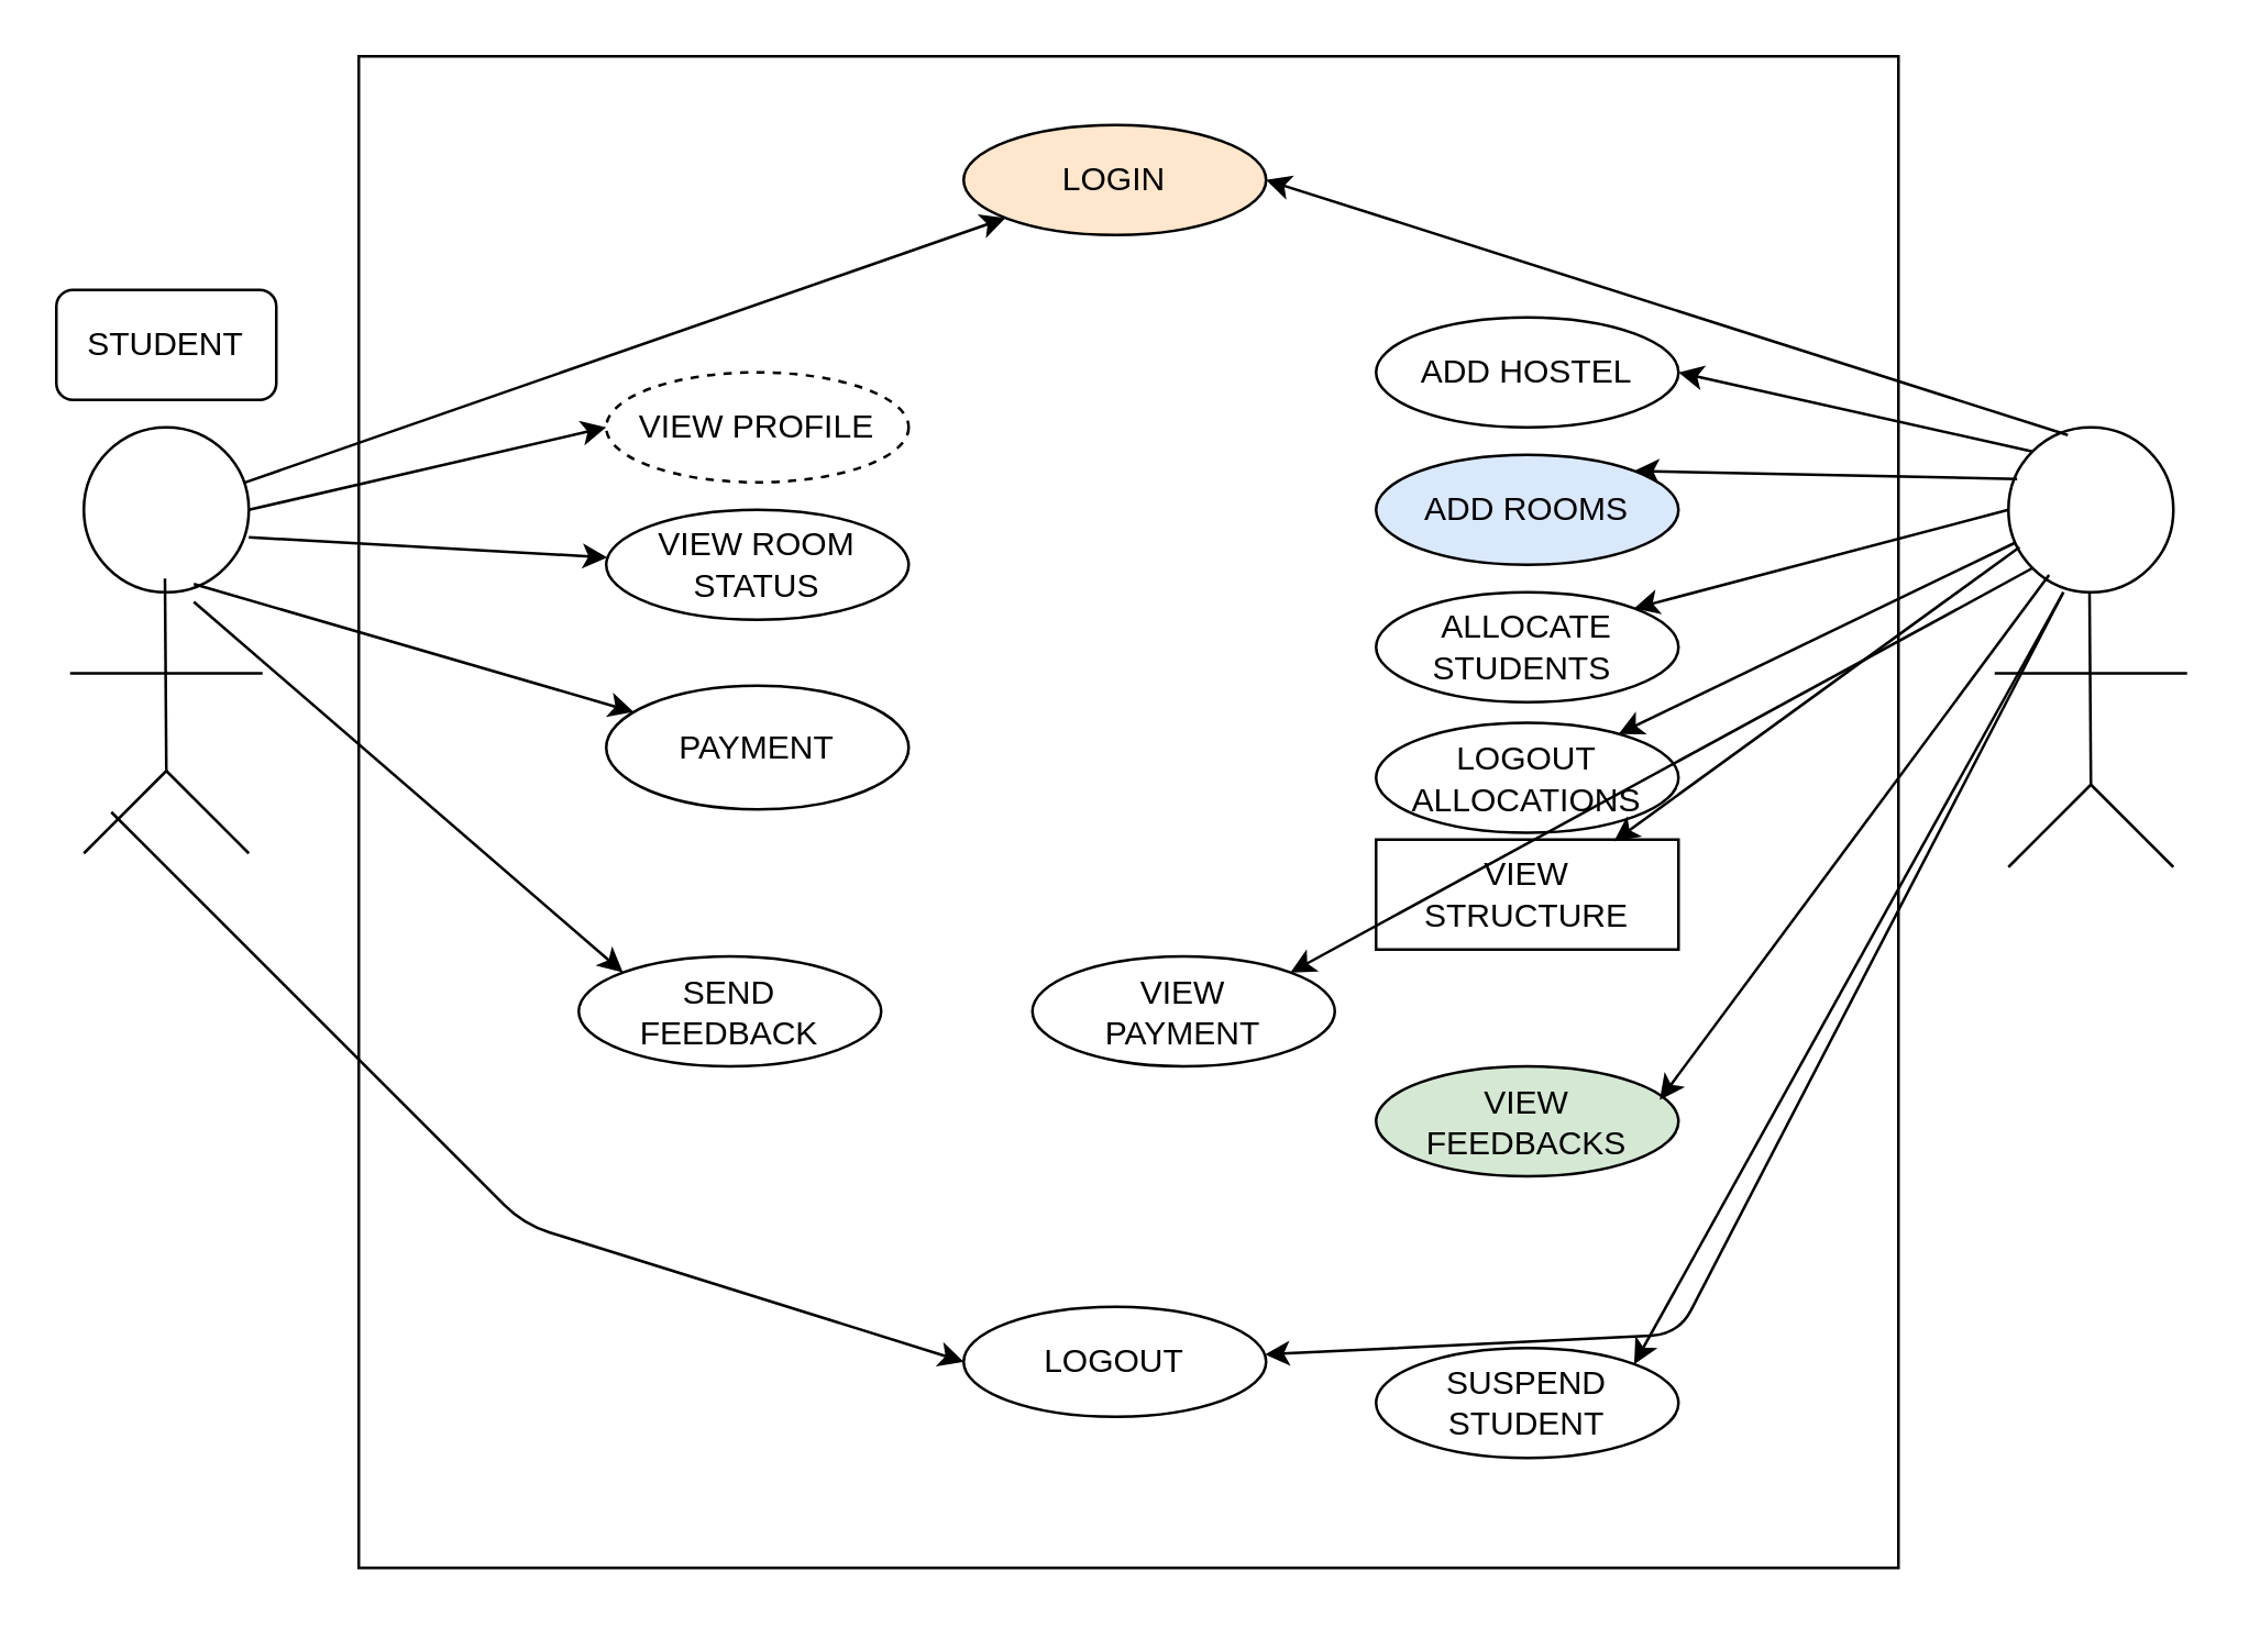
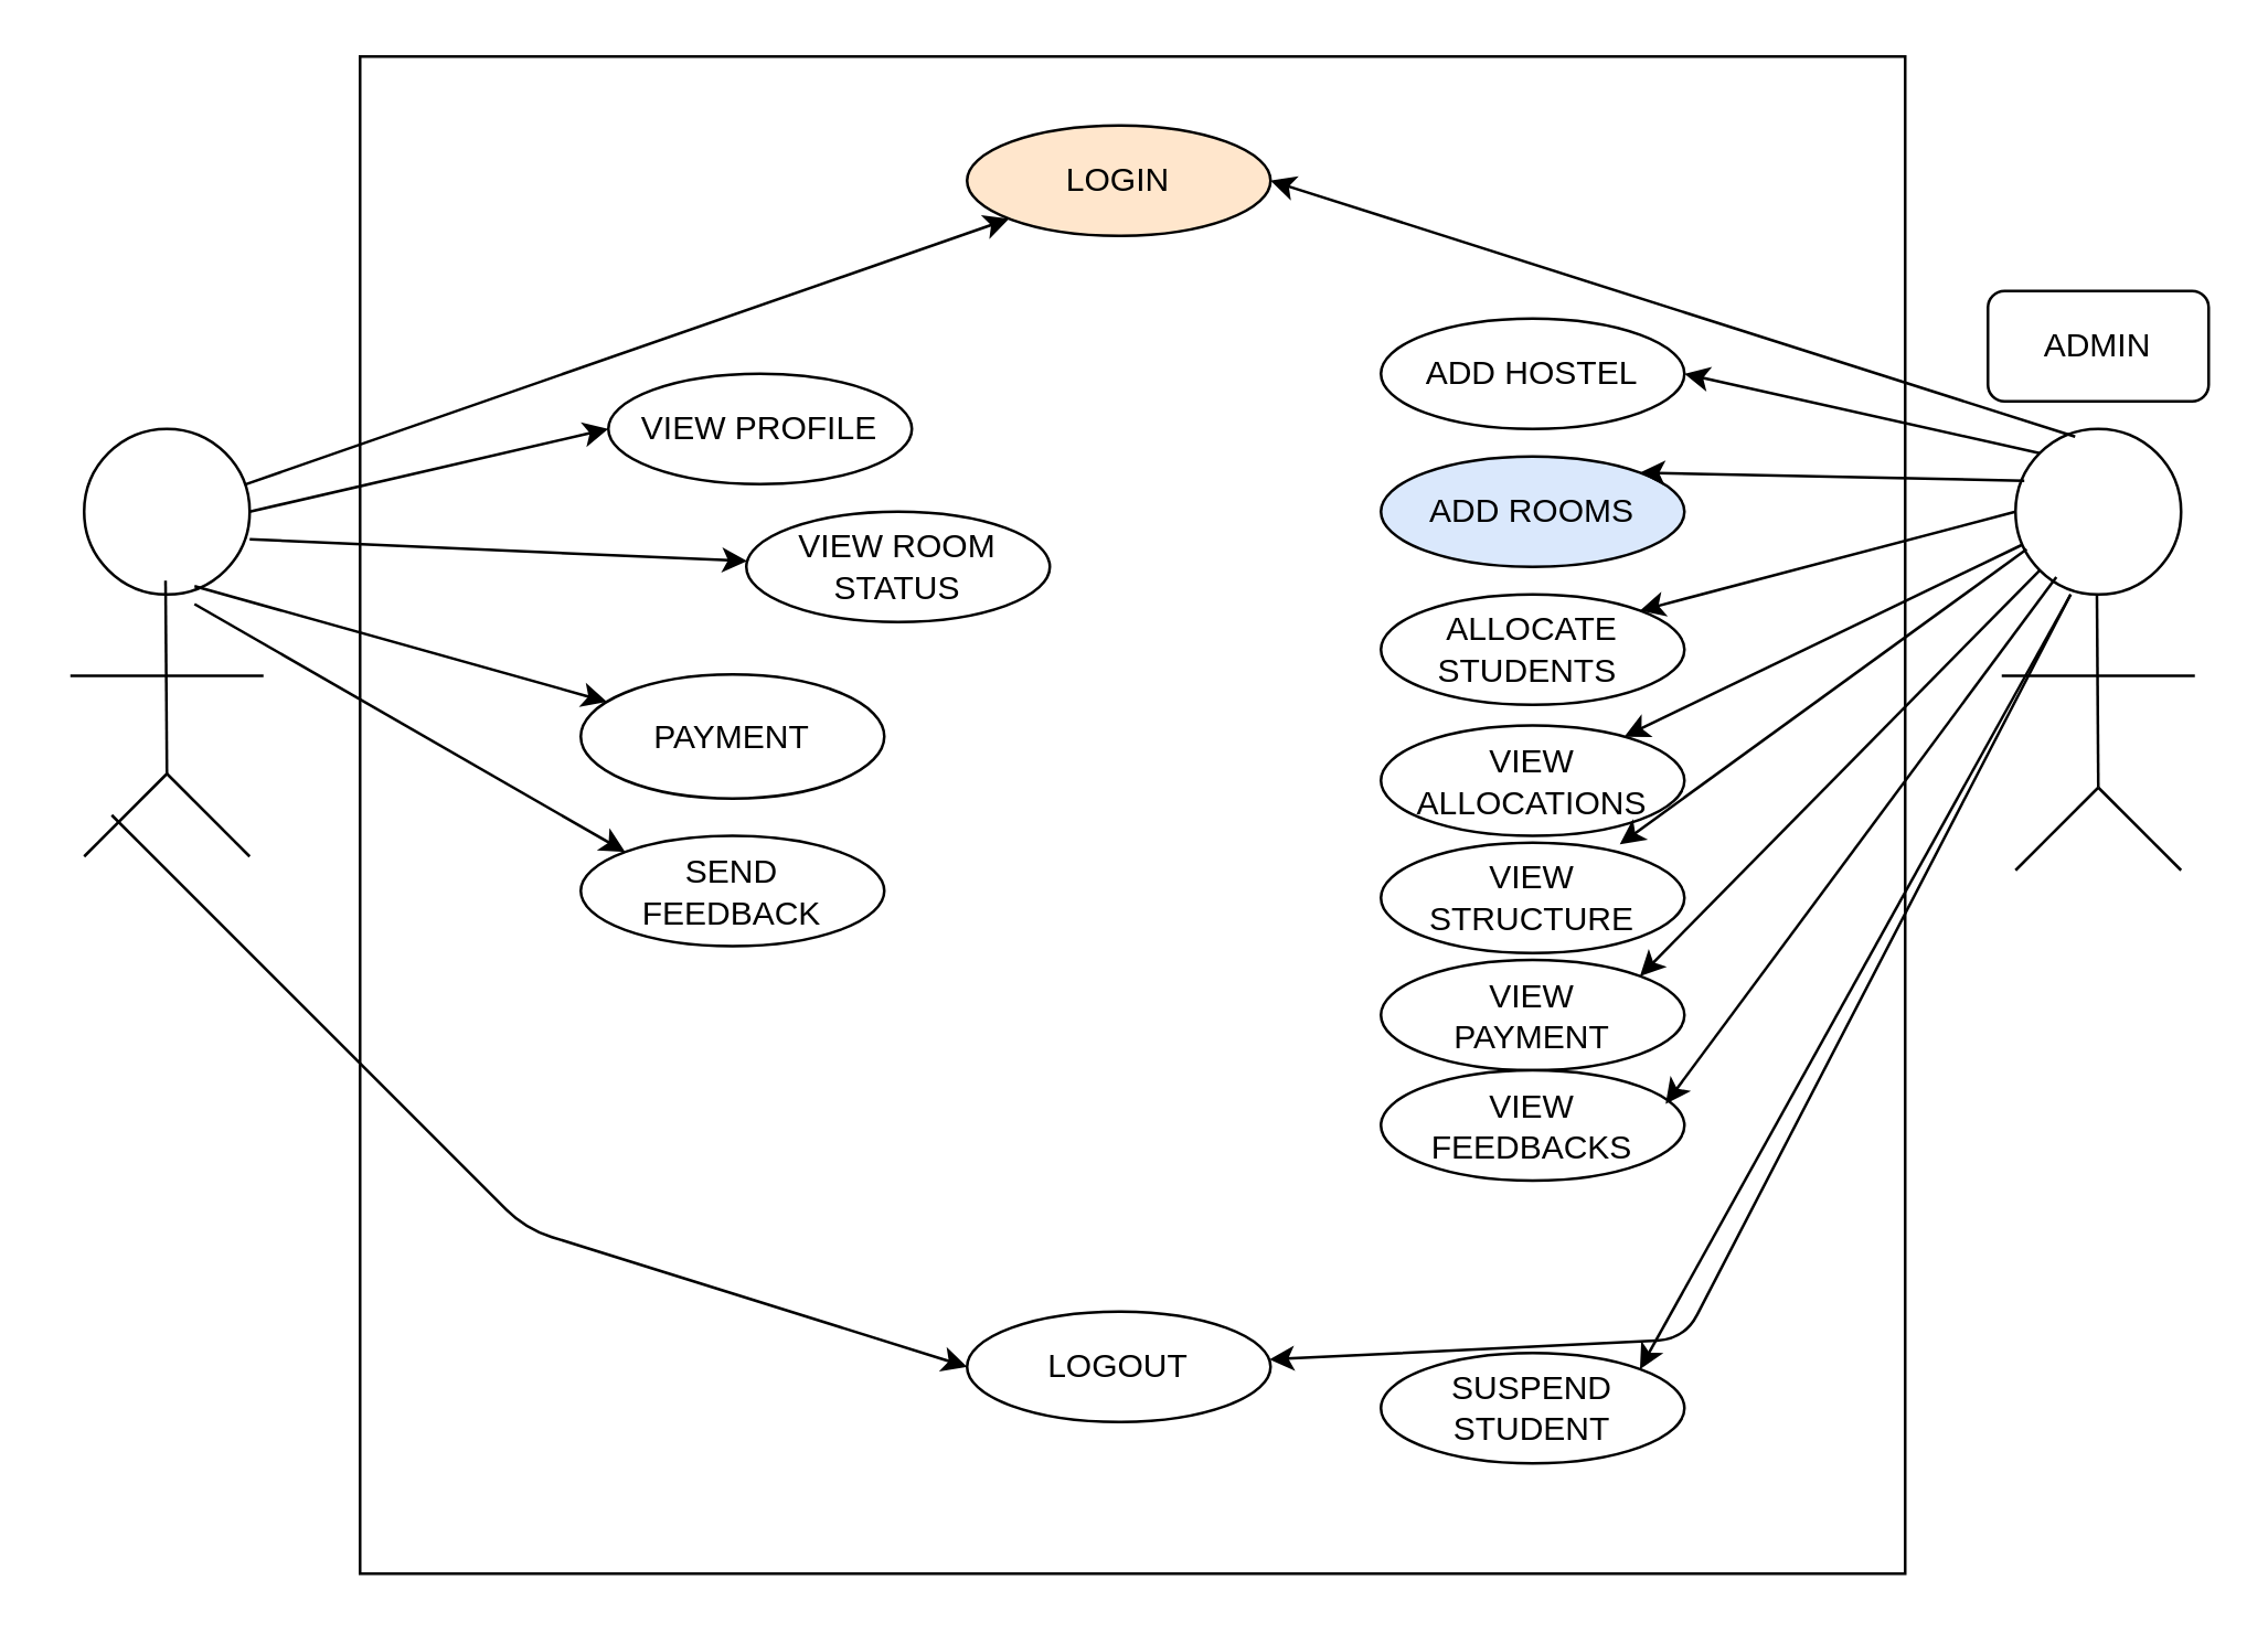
- <mxCell id="39" value="STUDENT" style="rounded=1;whiteSpace=wrap;html=1;" parent="1" vertex="1"><mxGeometry x="20" y="105" width="80" height="40" as="geometry" /></mxCell>
+ <mxCell id="40" value="ADMIN" style="rounded=1;whiteSpace=wrap;html=1;" parent="1" vertex="1"><mxGeometry x="720" y="105" width="80" height="40" as="geometry" /></mxCell>
- <mxCell id="14" value="VIEW PROFILE" style="ellipse;whiteSpace=wrap;html=1;dashed=1;" parent="1" vertex="1"><mxGeometry x="220" y="135" width="110" height="40" as="geometry" /></mxCell>
+ <mxCell id="14" value="VIEW PROFILE" style="ellipse;whiteSpace=wrap;html=1;" parent="1" vertex="1"><mxGeometry x="220" y="135" width="110" height="40" as="geometry" /></mxCell>
- <mxCell id="15" value="VIEW ROOM STATUS" style="ellipse;whiteSpace=wrap;html=1;" parent="1" vertex="1"><mxGeometry x="220" y="185" width="110" height="40" as="geometry" /></mxCell>
+ <mxCell id="15" value="VIEW ROOM STATUS" style="ellipse;whiteSpace=wrap;html=1;" parent="1" vertex="1"><mxGeometry x="270" y="185" width="110" height="40" as="geometry" /></mxCell>
- <mxCell id="17" value="PAYMENT" style="ellipse;whiteSpace=wrap;html=1;" parent="1" vertex="1"><mxGeometry x="220" y="249" width="110" height="45" as="geometry" /></mxCell>
+ <mxCell id="17" value="PAYMENT" style="ellipse;whiteSpace=wrap;html=1;" parent="1" vertex="1"><mxGeometry x="210" y="244" width="110" height="45" as="geometry" /></mxCell>
- <mxCell id="22" value="LOGOUT&lt;br&gt;ALLOCATIONS" style="ellipse;whiteSpace=wrap;html=1;" parent="1" vertex="1"><mxGeometry x="500" y="262.5" width="110" height="40" as="geometry" /></mxCell>
+ <mxCell id="22" value="VIEW&lt;br&gt;ALLOCATIONS" style="ellipse;whiteSpace=wrap;html=1;" parent="1" vertex="1"><mxGeometry x="500" y="262.5" width="110" height="40" as="geometry" /></mxCell>
- <mxCell id="23" value="VIEW&lt;br&gt;STRUCTURE" style="whiteSpace=wrap;html=1;rounded=0;" parent="1" vertex="1"><mxGeometry x="500" y="305" width="110" height="40" as="geometry" /></mxCell>
+ <mxCell id="23" value="VIEW&lt;br&gt;STRUCTURE" style="ellipse;whiteSpace=wrap;html=1;" parent="1" vertex="1"><mxGeometry x="500" y="305" width="110" height="40" as="geometry" /></mxCell>
- <mxCell id="18" value="SEND&lt;br&gt;FEEDBACK" style="ellipse;whiteSpace=wrap;html=1;" parent="1" vertex="1"><mxGeometry x="210" y="347.5" width="110" height="40" as="geometry" /></mxCell>
+ <mxCell id="18" value="SEND&lt;br&gt;FEEDBACK" style="ellipse;whiteSpace=wrap;html=1;" parent="1" vertex="1"><mxGeometry x="210" y="302.5" width="110" height="40" as="geometry" /></mxCell>
- <mxCell id="24" value="VIEW&lt;br&gt;PAYMENT" style="ellipse;whiteSpace=wrap;html=1;" parent="1" vertex="1"><mxGeometry x="375" y="347.5" width="110" height="40" as="geometry" /></mxCell>
+ <mxCell id="24" value="VIEW&lt;br&gt;PAYMENT" style="ellipse;whiteSpace=wrap;html=1;" parent="1" vertex="1"><mxGeometry x="500" y="347.5" width="110" height="40" as="geometry" /></mxCell>
- <mxCell id="41" value="VIEW&lt;br&gt;FEEDBACKS" style="ellipse;whiteSpace=wrap;html=1;fillColor=#d5e8d4;" parent="1" vertex="1"><mxGeometry x="500" y="387.5" width="110" height="40" as="geometry" /></mxCell>
+ <mxCell id="41" value="VIEW&lt;br&gt;FEEDBACKS" style="ellipse;whiteSpace=wrap;html=1;" parent="1" vertex="1"><mxGeometry x="500" y="387.5" width="110" height="40" as="geometry" /></mxCell>
